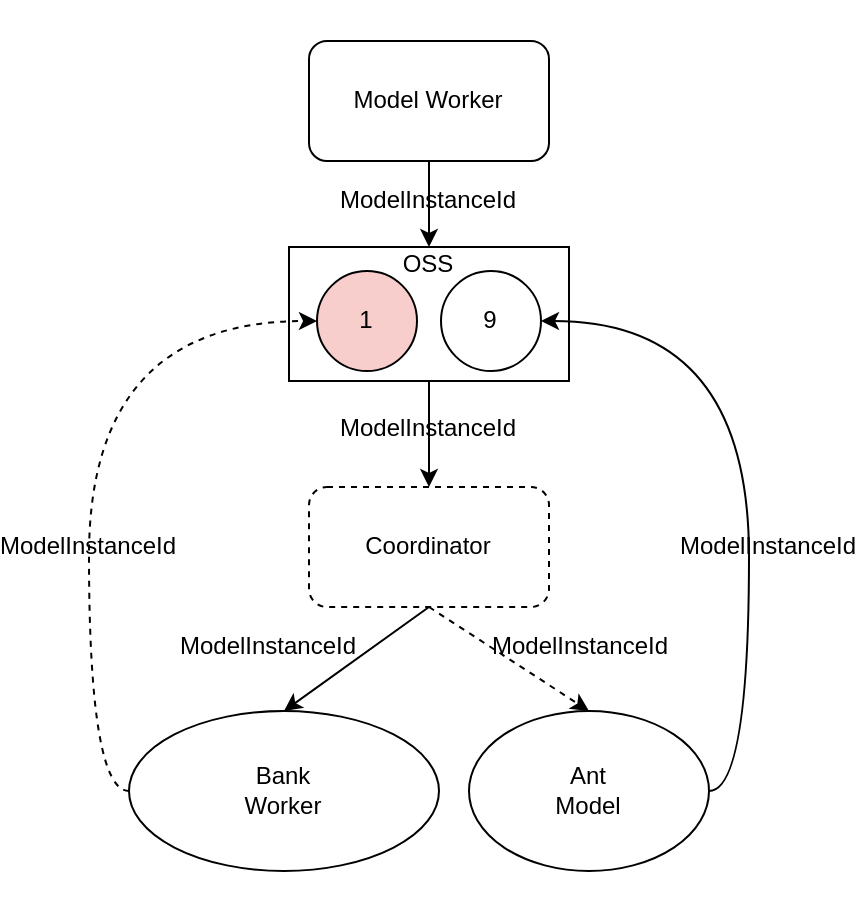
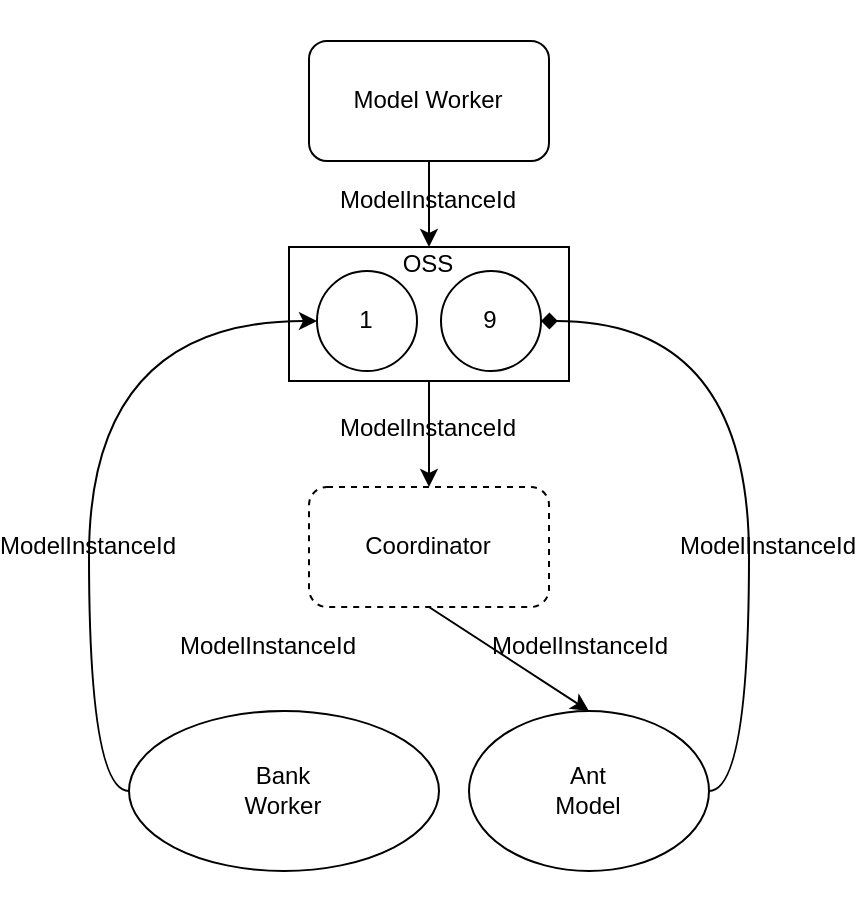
- <mxCell id="11" value="1" style="ellipse;whiteSpace=wrap;html=1;aspect=fixed;fillColor=#f8cecc;" vertex="1" parent="10"><mxGeometry width="50" height="50" as="geometry" /></mxCell>
+ <mxCell id="11" value="1" style="ellipse;whiteSpace=wrap;html=1;aspect=fixed;" vertex="1" parent="10"><mxGeometry width="50" height="50" as="geometry" /></mxCell>
- <mxCell id="15" style="edgeStyle=orthogonalEdgeStyle;curved=1;rounded=0;orthogonalLoop=1;jettySize=auto;html=1;exitX=1;exitY=0.5;exitDx=0;exitDy=0;entryX=1;entryY=0.5;entryDx=0;entryDy=0;" edge="1" parent="1" source="4" target="12"><mxGeometry relative="1" as="geometry" /></mxCell>
+ <mxCell id="15" style="edgeStyle=orthogonalEdgeStyle;curved=1;rounded=0;orthogonalLoop=1;jettySize=auto;html=1;exitX=1;exitY=0.5;exitDx=0;exitDy=0;entryX=1;entryY=0.5;entryDx=0;entryDy=0;endArrow=diamond;" edge="1" parent="1" source="4" target="12"><mxGeometry relative="1" as="geometry" /></mxCell>
- <mxCell id="16" style="edgeStyle=orthogonalEdgeStyle;curved=1;rounded=0;orthogonalLoop=1;jettySize=auto;html=1;exitX=0;exitY=0.5;exitDx=0;exitDy=0;entryX=0;entryY=0.5;entryDx=0;entryDy=0;dashed=1;" edge="1" parent="1" source="3" target="11"><mxGeometry relative="1" as="geometry" /></mxCell>
+ <mxCell id="16" style="edgeStyle=orthogonalEdgeStyle;curved=1;rounded=0;orthogonalLoop=1;jettySize=auto;html=1;exitX=0;exitY=0.5;exitDx=0;exitDy=0;entryX=0;entryY=0.5;entryDx=0;entryDy=0;" edge="1" parent="1" source="3" target="11"><mxGeometry relative="1" as="geometry" /></mxCell>
- <mxCell id="5" value="" style="endArrow=classic;html=1;entryX=0.5;entryY=0;entryDx=0;entryDy=0;exitX=0.5;exitY=1;exitDx=0;exitDy=0;" edge="1" parent="1" source="2" target="3"><mxGeometry width="50" height="50" relative="1" as="geometry"><mxPoint x="-10" y="353" as="sourcePoint" /><mxPoint x="40" y="303" as="targetPoint" /></mxGeometry></mxCell>
- <mxCell id="6" value="" style="endArrow=classic;html=1;entryX=0.5;entryY=0;entryDx=0;entryDy=0;exitX=0.5;exitY=1;exitDx=0;exitDy=0;dashed=1;" edge="1" parent="1" source="2" target="4"><mxGeometry width="50" height="50" relative="1" as="geometry"><mxPoint x="220" y="313" as="sourcePoint" /><mxPoint x="130" y="365" as="targetPoint" /></mxGeometry></mxCell>
+ <mxCell id="6" value="" style="endArrow=classic;html=1;entryX=0.5;entryY=0;entryDx=0;entryDy=0;exitX=0.5;exitY=1;exitDx=0;exitDy=0;" edge="1" parent="1" source="2" target="4"><mxGeometry width="50" height="50" relative="1" as="geometry"><mxPoint x="220" y="313" as="sourcePoint" /><mxPoint x="130" y="365" as="targetPoint" /></mxGeometry></mxCell>
